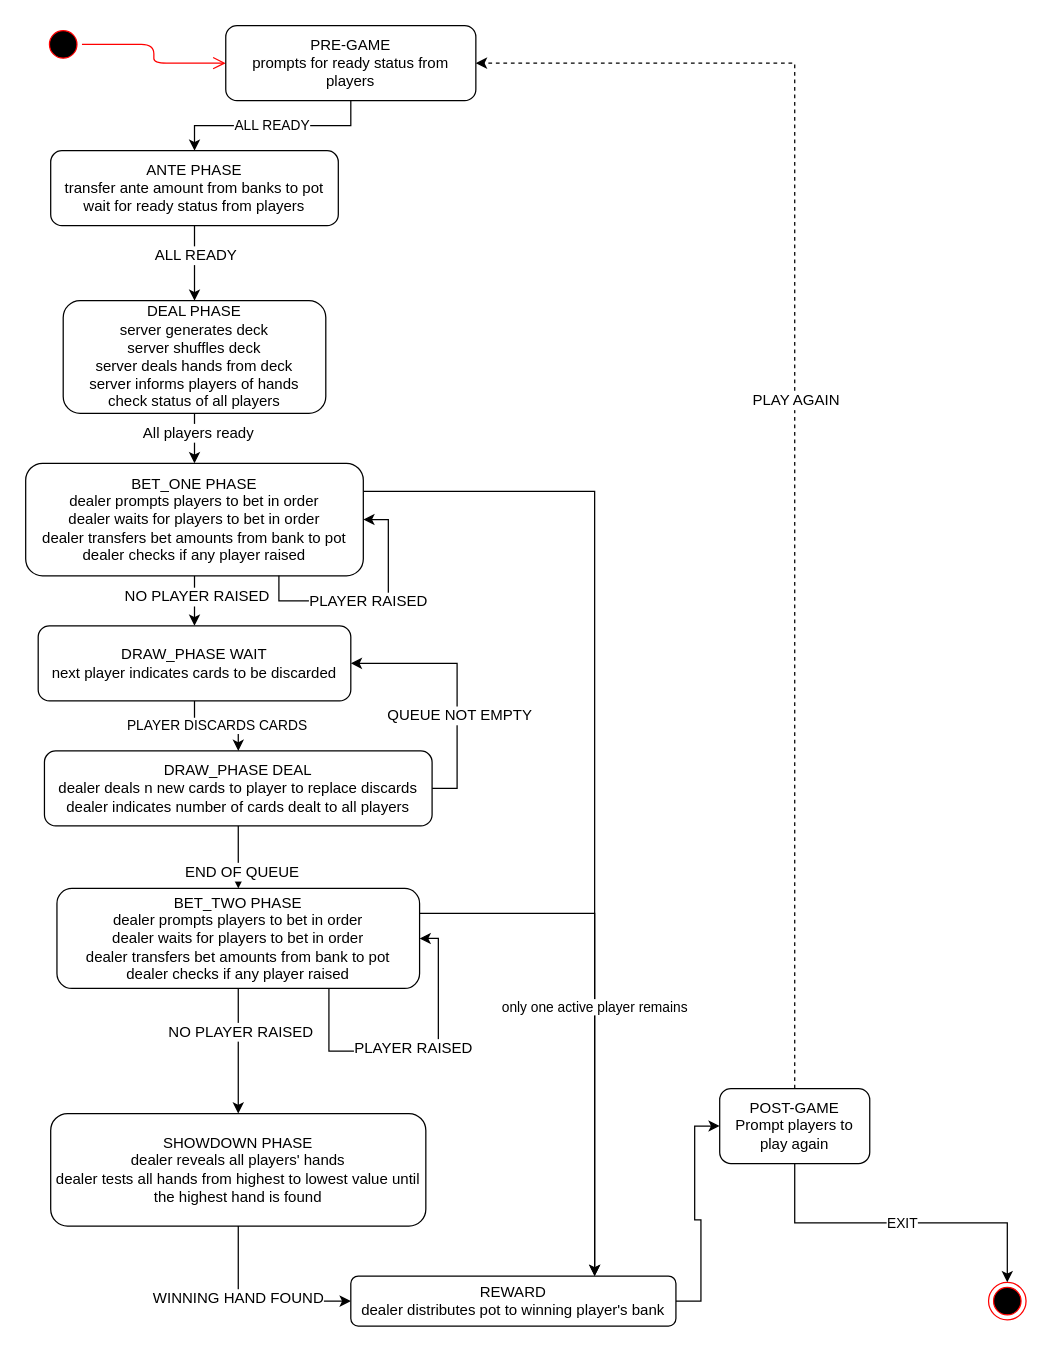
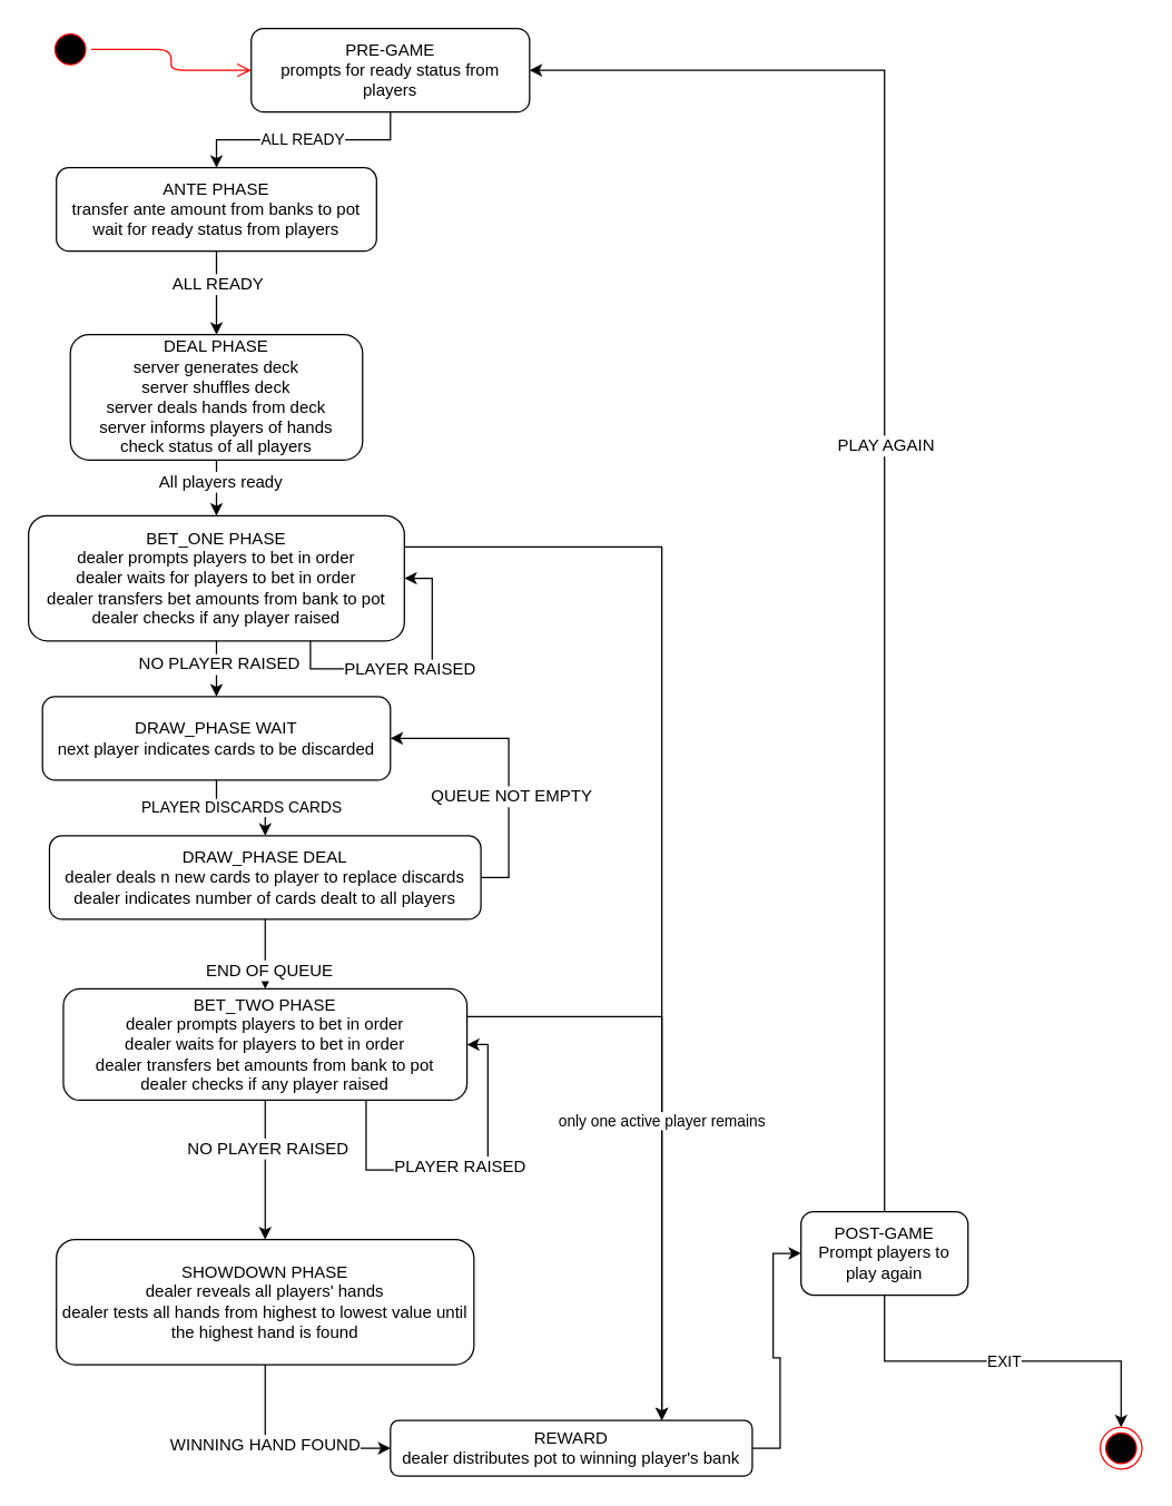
- <mxCell id="8" style="edgeStyle=orthogonalEdgeStyle;rounded=0;orthogonalLoop=1;jettySize=auto;html=1;exitX=0.5;exitY=0;exitDx=0;exitDy=0;entryX=1;entryY=0.5;entryDx=0;entryDy=0;dashed=1;" parent="1" source="10" target="6" edge="1"><mxGeometry relative="1" as="geometry" /></mxCell>
+ <mxCell id="8" style="edgeStyle=orthogonalEdgeStyle;rounded=0;orthogonalLoop=1;jettySize=auto;html=1;exitX=0.5;exitY=0;exitDx=0;exitDy=0;entryX=1;entryY=0.5;entryDx=0;entryDy=0;" parent="1" source="10" target="6" edge="1"><mxGeometry relative="1" as="geometry" /></mxCell>
